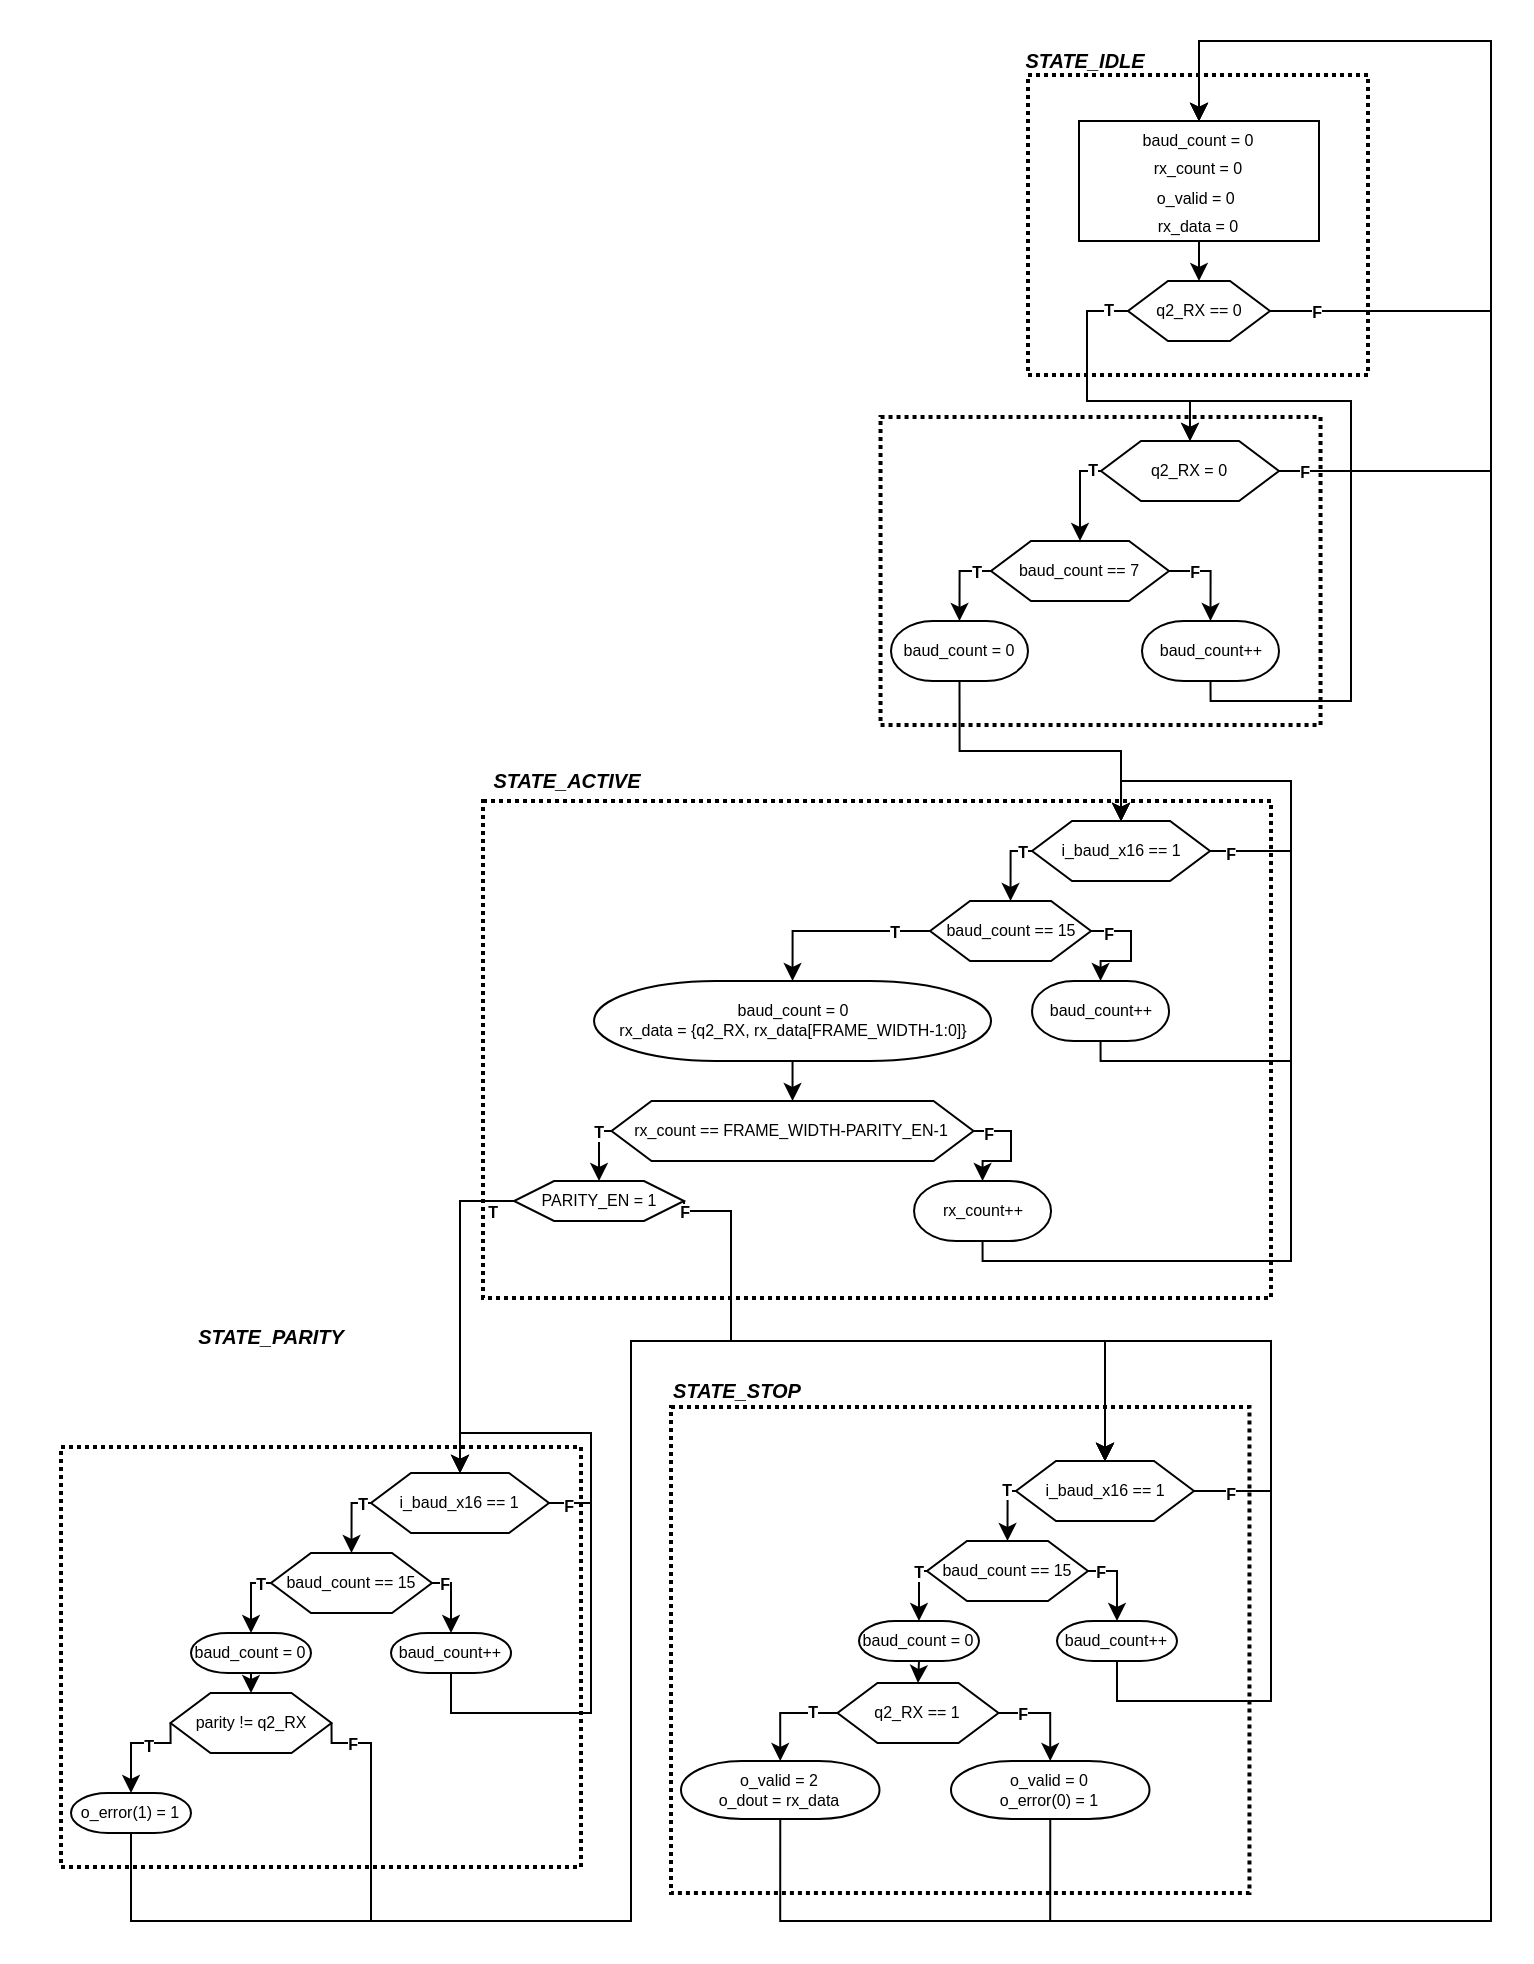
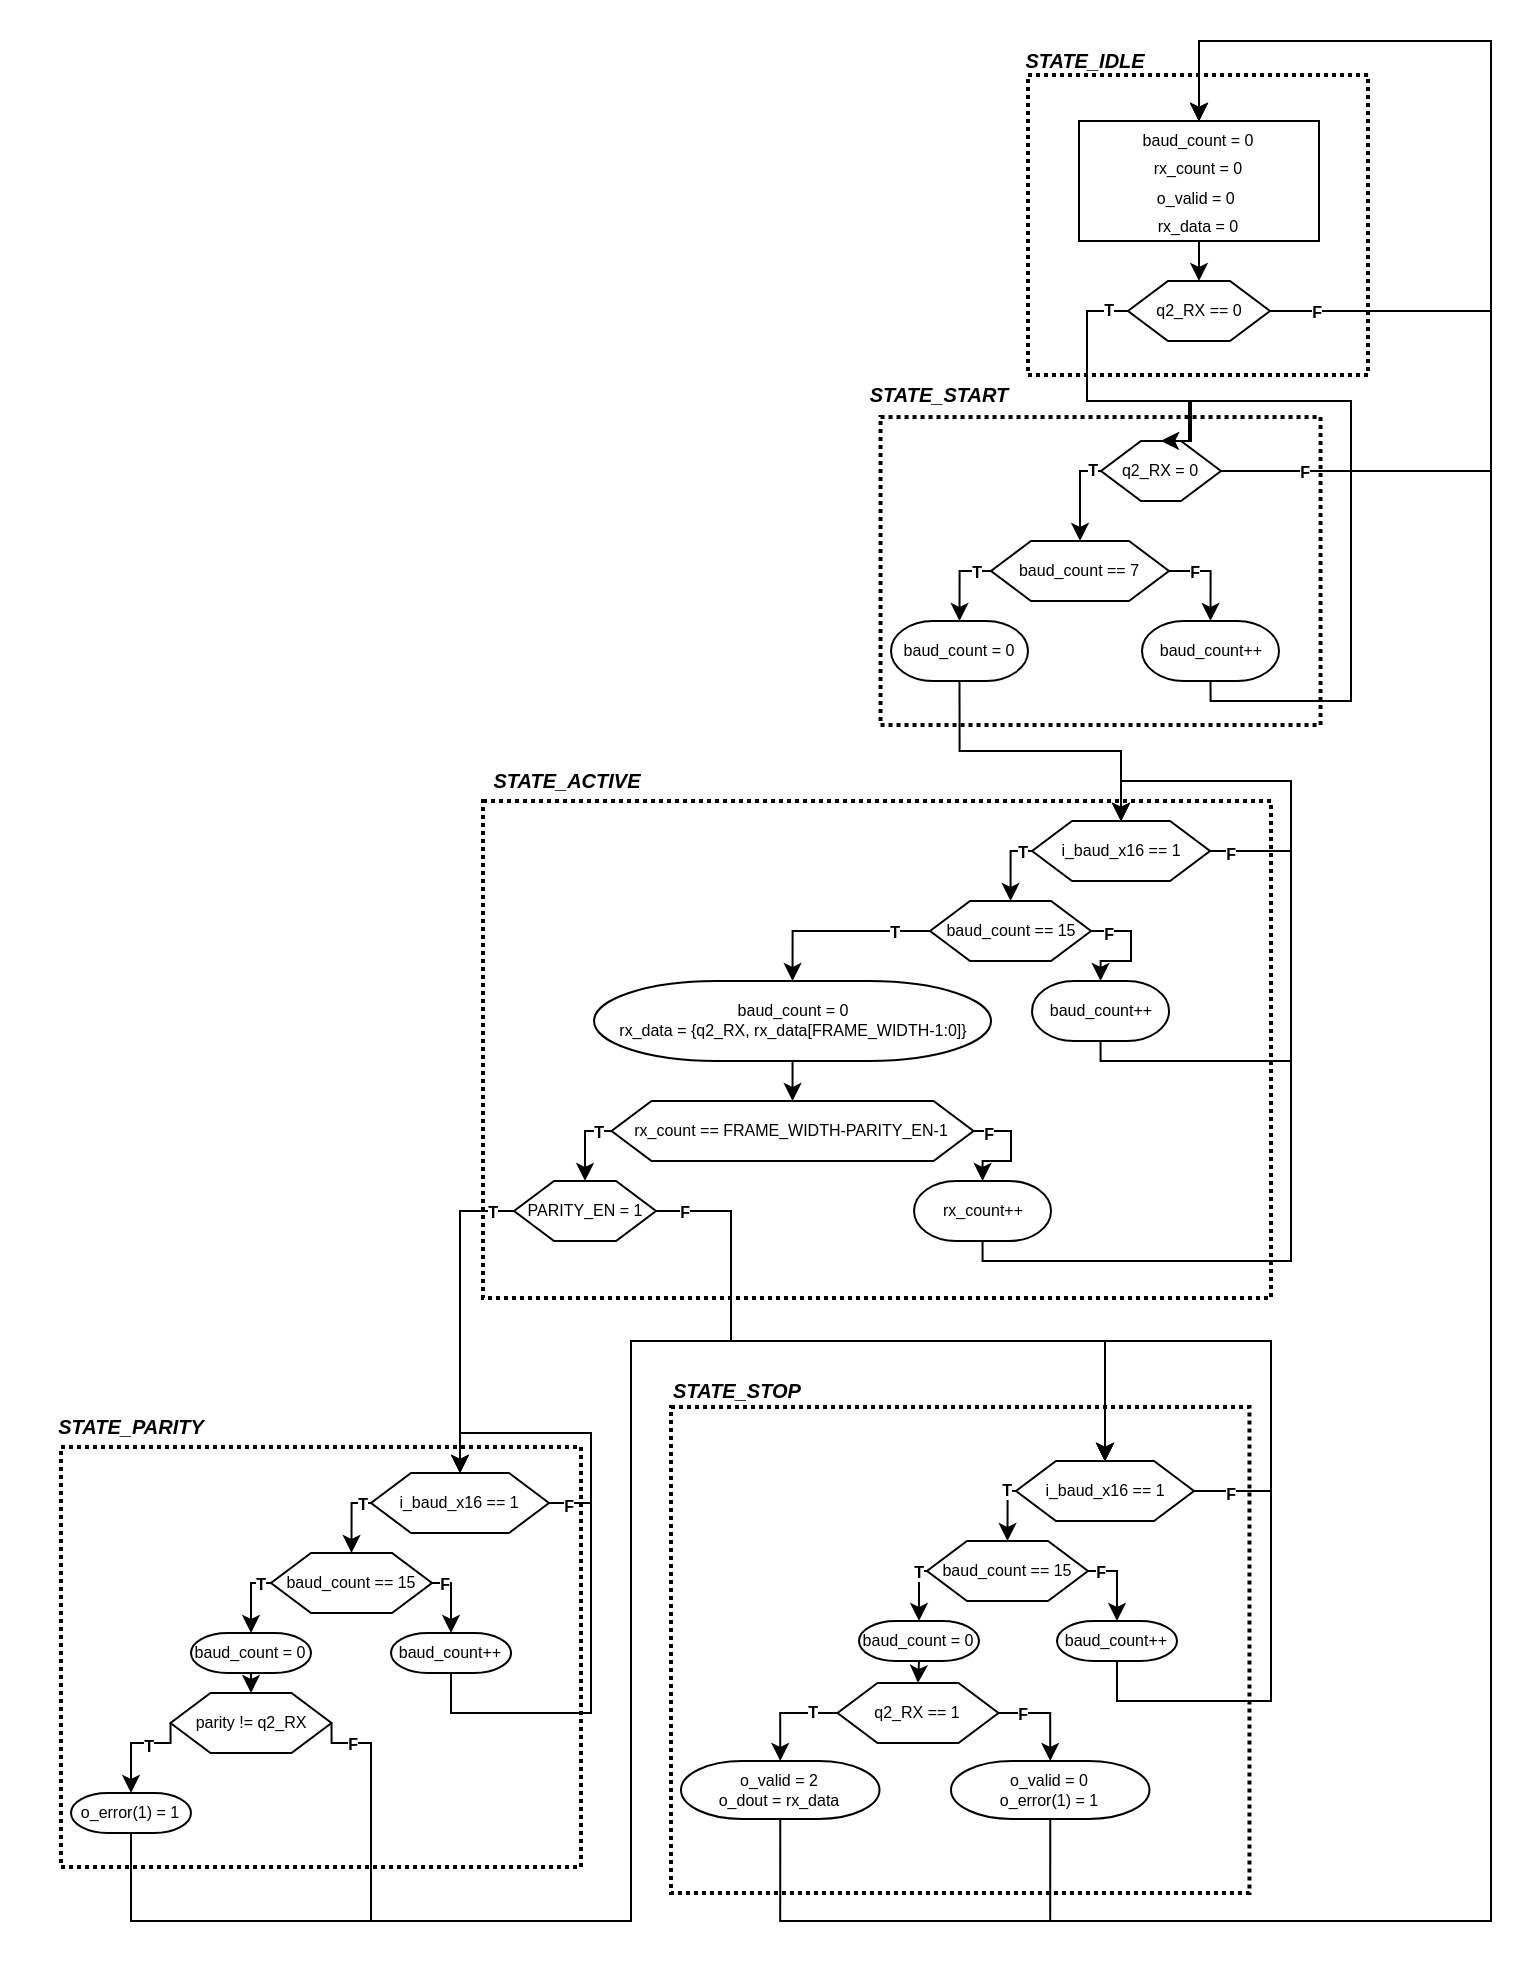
+ <mxCell id="39" value="&lt;b&gt;&lt;font style=&quot;font-size: 10px;&quot;&gt;STATE_START&lt;/font&gt;&lt;/b&gt;" style="text;html=1;align=center;verticalAlign=middle;resizable=0;points=[];autosize=1;strokeColor=none;fillColor=none;fontSize=8;fontStyle=2;strokeWidth=2;" vertex="1" parent="1"><mxGeometry x="429" y="187" width="80" height="20" as="geometry" /></mxCell>
- <mxCell id="31" value="q2_RX = 0" style="shape=hexagon;perimeter=hexagonPerimeter2;whiteSpace=wrap;html=1;fixedSize=1;fontSize=8;" vertex="1" parent="1"><mxGeometry x="550" y="220" width="89" height="30" as="geometry" /></mxCell>
+ <mxCell id="31" value="q2_RX = 0" style="shape=hexagon;perimeter=hexagonPerimeter2;whiteSpace=wrap;html=1;fixedSize=1;fontSize=8;" vertex="1" parent="1"><mxGeometry x="550" y="220" width="60" height="30" as="geometry" /></mxCell>
- <mxCell id="55" value="PARITY_EN = 1" style="shape=hexagon;perimeter=hexagonPerimeter2;whiteSpace=wrap;html=1;fixedSize=1;fontSize=8;" vertex="1" parent="1"><mxGeometry x="256.52" y="590" width="85" height="20" as="geometry" /></mxCell>
+ <mxCell id="55" value="PARITY_EN = 1" style="shape=hexagon;perimeter=hexagonPerimeter2;whiteSpace=wrap;html=1;fixedSize=1;fontSize=8;" vertex="1" parent="1"><mxGeometry x="256.52" y="590" width="71" height="30" as="geometry" /></mxCell>
- <mxCell id="41" value="&lt;b&gt;&lt;font style=&quot;font-size: 10px;&quot;&gt;STATE_PARITY&lt;/font&gt;&lt;/b&gt;" style="text;html=1;align=center;verticalAlign=middle;resizable=0;points=[];autosize=1;strokeColor=none;fillColor=none;fontSize=8;fontStyle=2;strokeWidth=2;" vertex="1" parent="1"><mxGeometry x="90" y="658" width="90" height="20" as="geometry" /></mxCell>
+ <mxCell id="41" value="&lt;b&gt;&lt;font style=&quot;font-size: 10px;&quot;&gt;STATE_PARITY&lt;/font&gt;&lt;/b&gt;" style="text;html=1;align=center;verticalAlign=middle;resizable=0;points=[];autosize=1;strokeColor=none;fillColor=none;fontSize=8;fontStyle=2;strokeWidth=2;" vertex="1" parent="1"><mxGeometry x="20" y="703" width="90" height="20" as="geometry" /></mxCell>
- <mxCell id="73" value="o_valid = 0&lt;br&gt;o_error(0) = 1" style="strokeWidth=1;html=1;shape=mxgraph.flowchart.terminator;whiteSpace=wrap;fontSize=8;" vertex="1" parent="1"><mxGeometry x="475" y="880" width="99.25" height="29" as="geometry" /></mxCell>
+ <mxCell id="73" value="o_valid = 0&lt;br&gt;o_error(1) = 1" style="strokeWidth=1;html=1;shape=mxgraph.flowchart.terminator;whiteSpace=wrap;fontSize=8;" vertex="1" parent="1"><mxGeometry x="475" y="880" width="99.25" height="29" as="geometry" /></mxCell>
